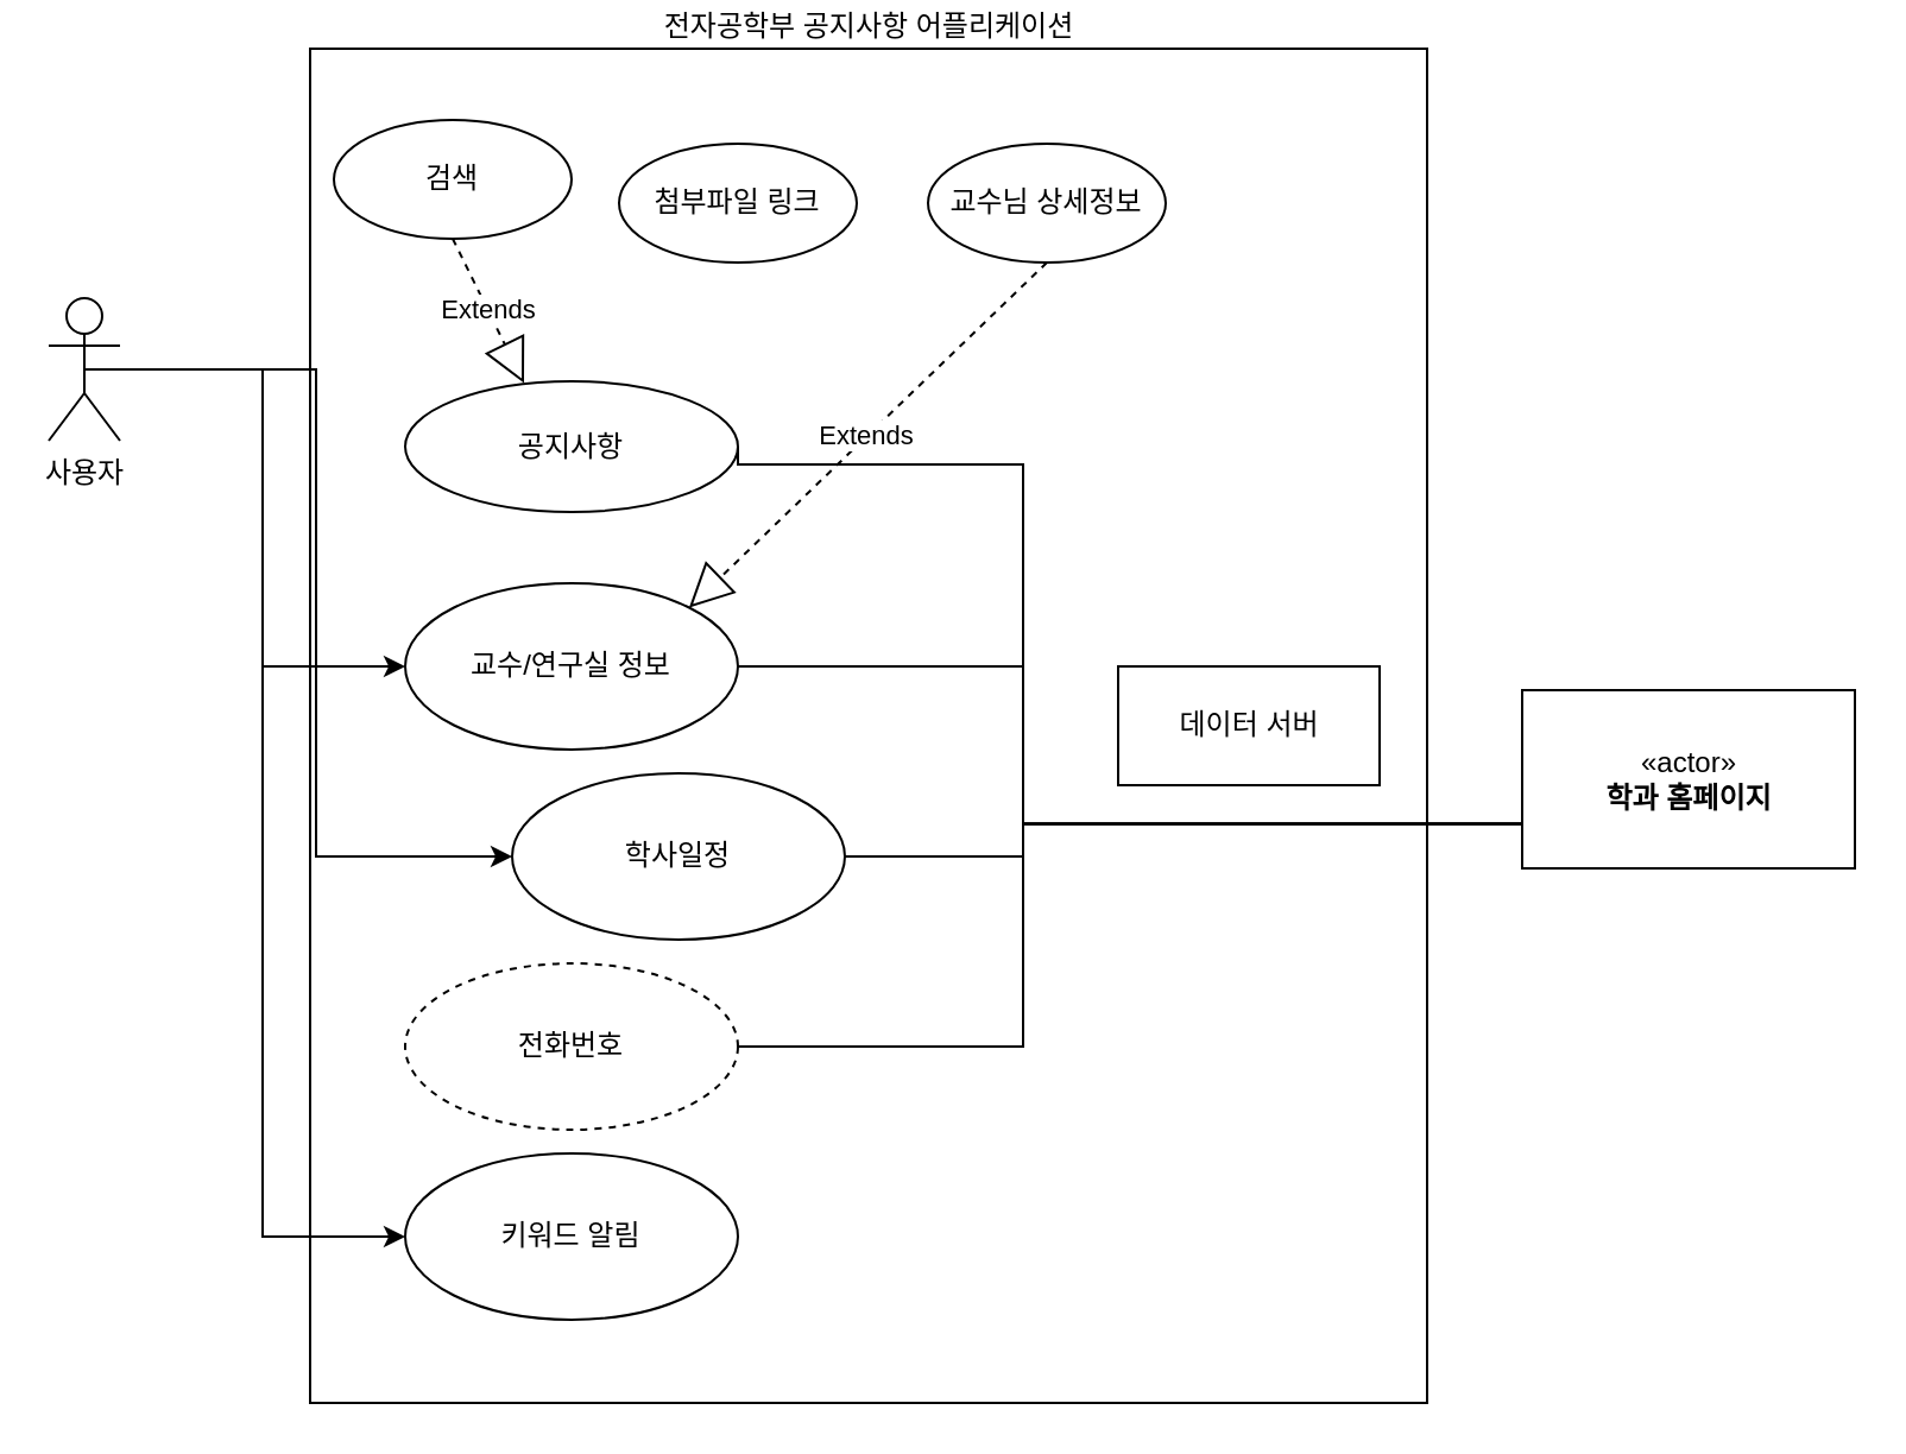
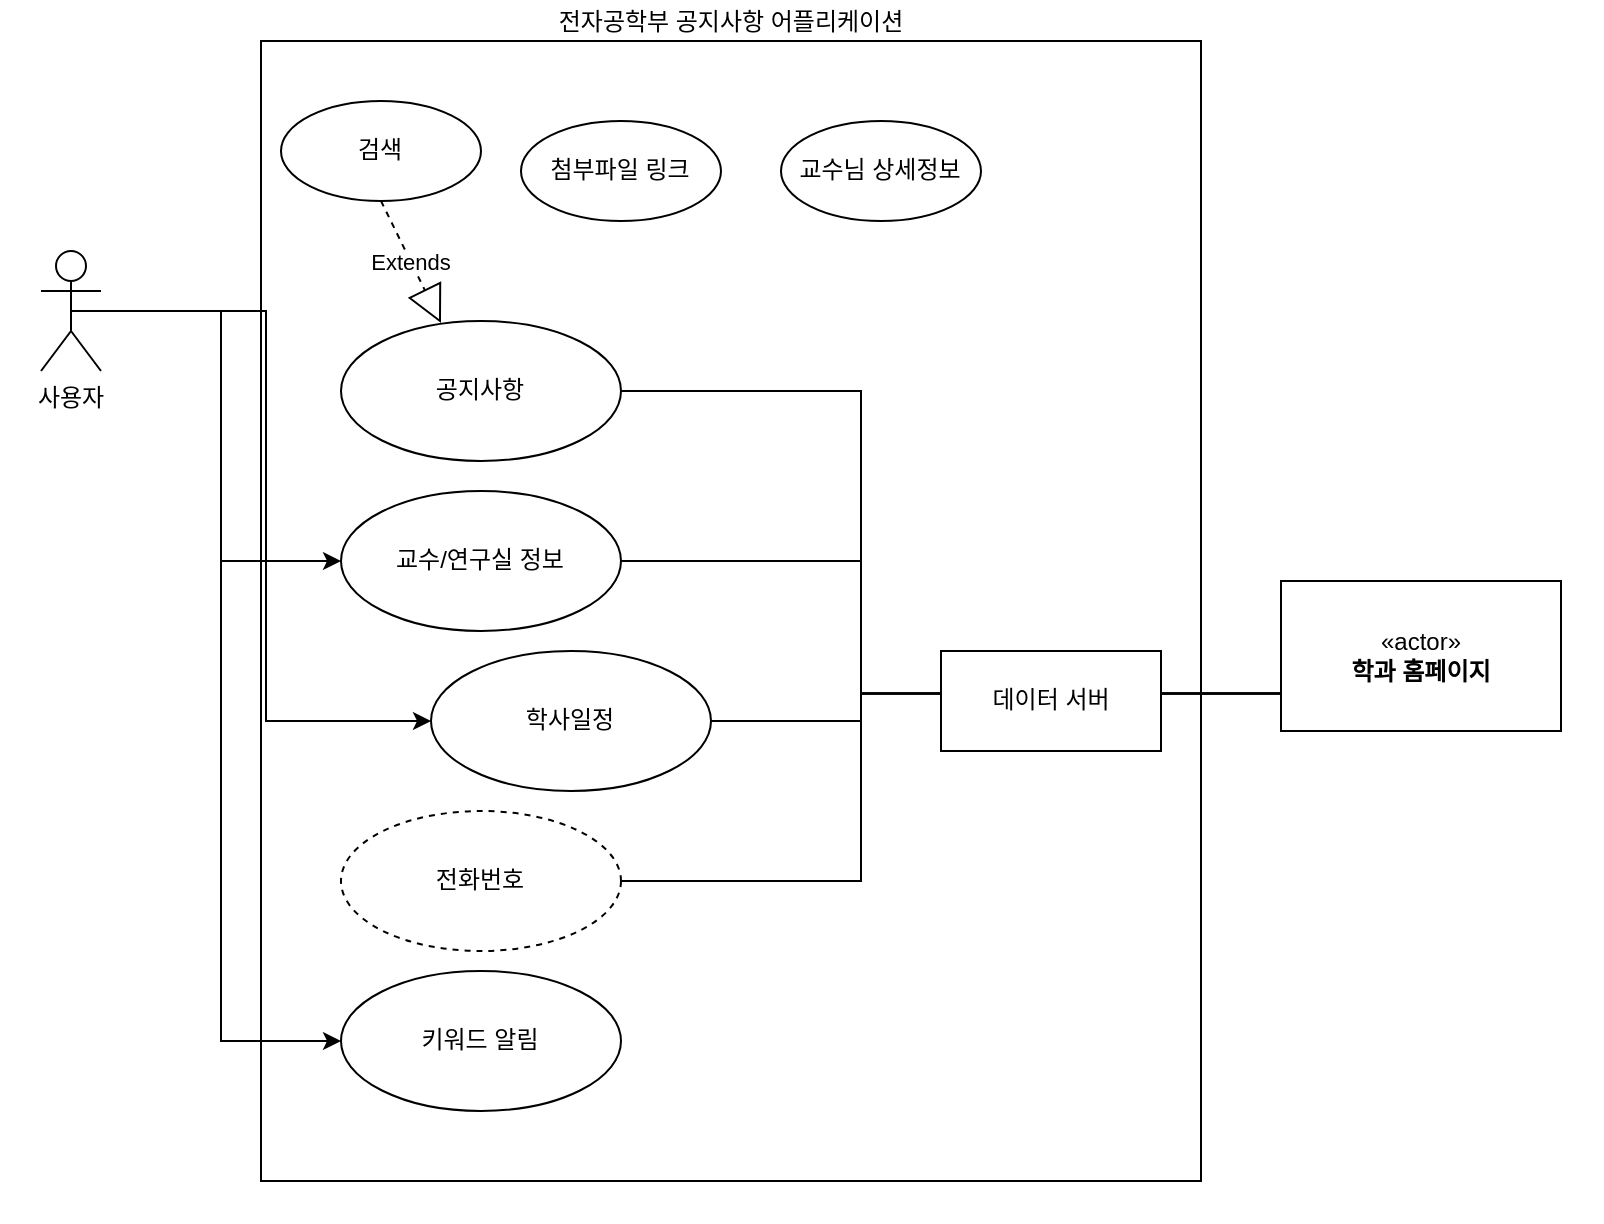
- <mxCell id="21" value="Extends" style="endArrow=block;endSize=16;endFill=0;html=1;rounded=0;dashed=1;exitX=0.5;exitY=1;exitDx=0;exitDy=0;entryX=1;entryY=0;entryDx=0;entryDy=0;" edge="1" parent="1" source="19" target="10"><mxGeometry width="160" relative="1" as="geometry"><mxPoint x="300" y="390" as="sourcePoint" /><mxPoint x="460" y="390" as="targetPoint" /></mxGeometry></mxCell>
- <mxCell id="8" value="공지사항" style="ellipse;whiteSpace=wrap;html=1;" vertex="1" parent="1"><mxGeometry x="170" y="160" width="140" height="55" as="geometry" /></mxCell>
+ <mxCell id="8" value="공지사항" style="ellipse;whiteSpace=wrap;html=1;" vertex="1" parent="1"><mxGeometry x="170" y="160" width="140" height="70" as="geometry" /></mxCell>
- <mxCell id="22" value="데이터 서버" style="html=1;shadow=0;" vertex="1" parent="1"><mxGeometry x="470" y="280" width="110" height="50" as="geometry" /></mxCell>
+ <mxCell id="22" value="데이터 서버" style="html=1;shadow=0;" vertex="1" parent="1"><mxGeometry x="470" y="325" width="110" height="50" as="geometry" /></mxCell>
